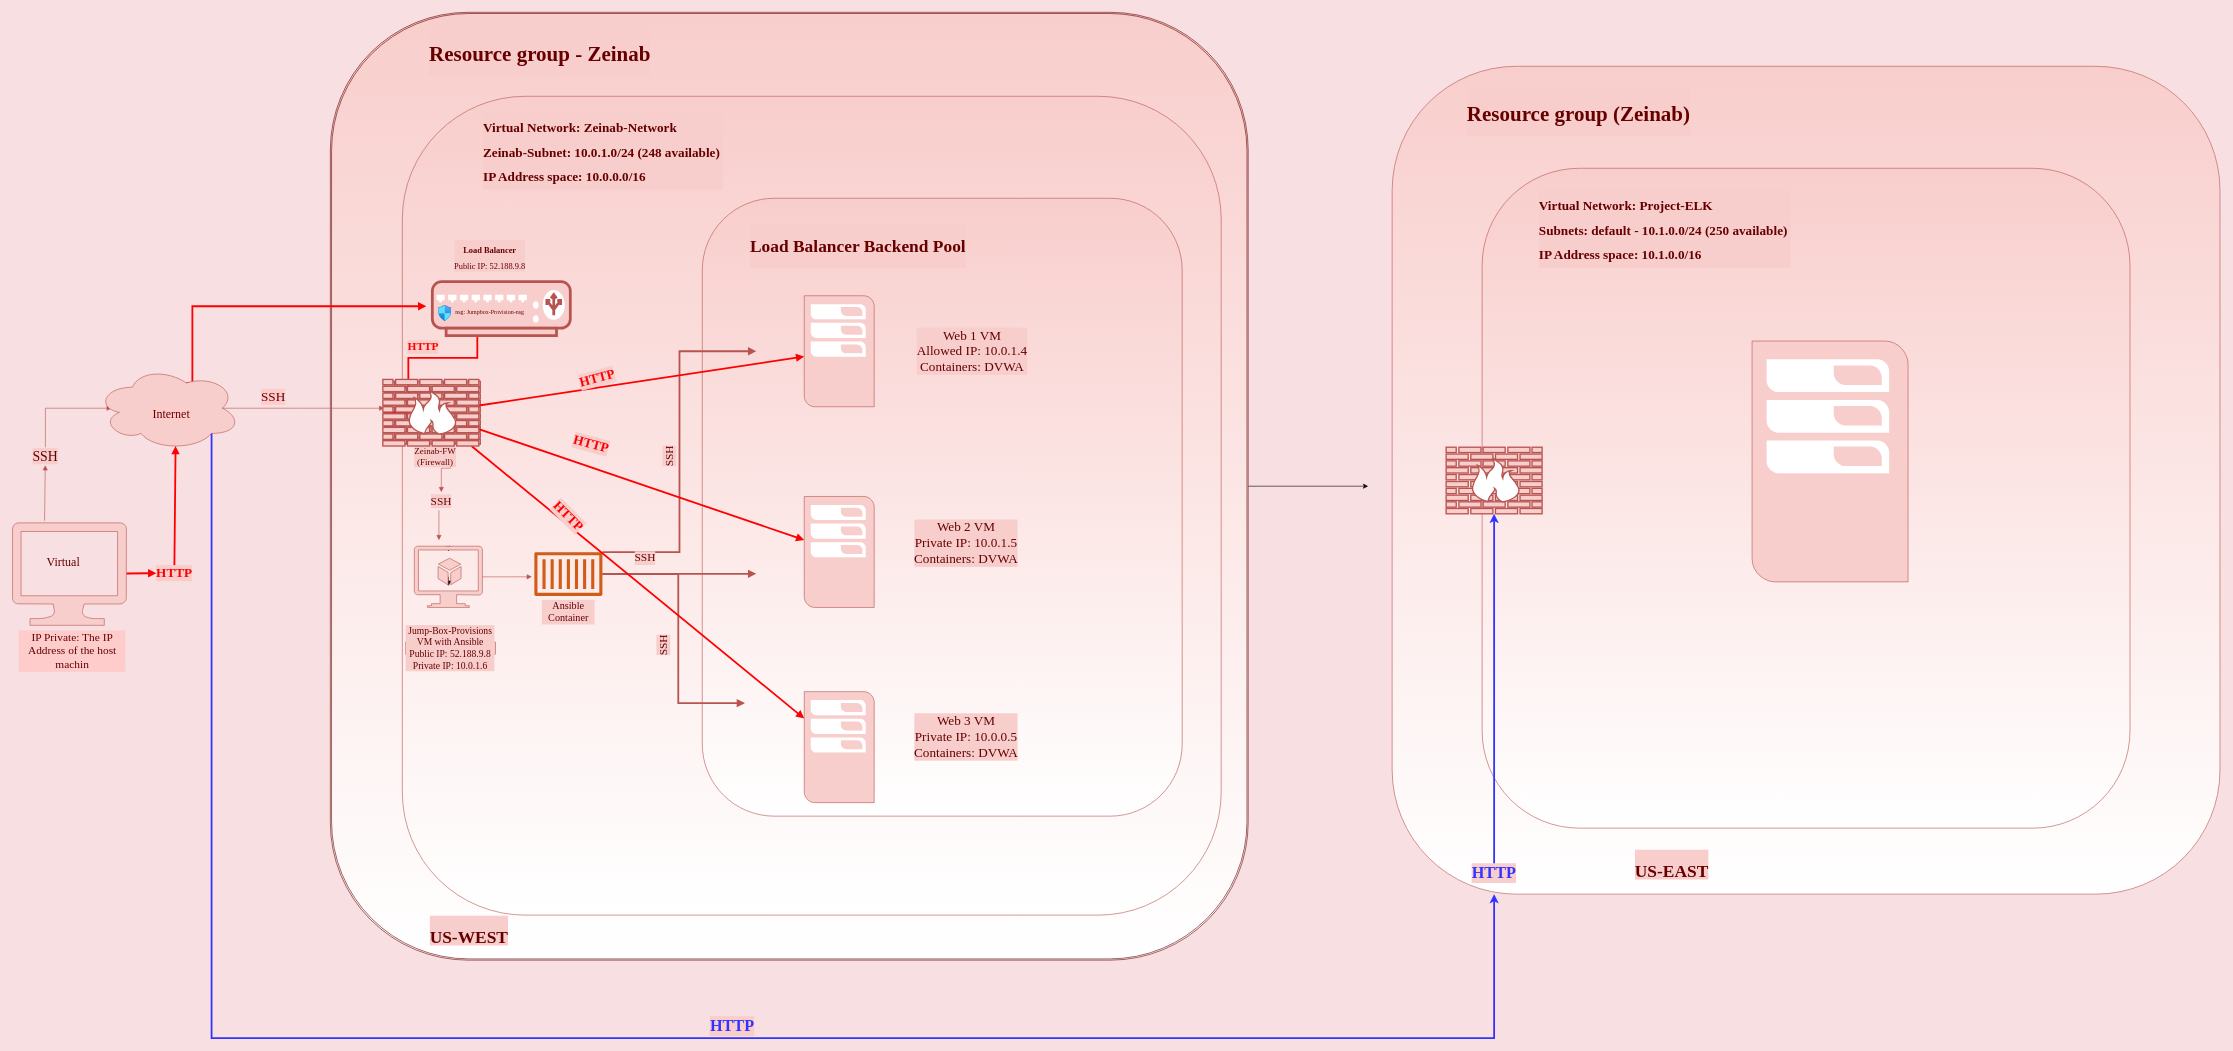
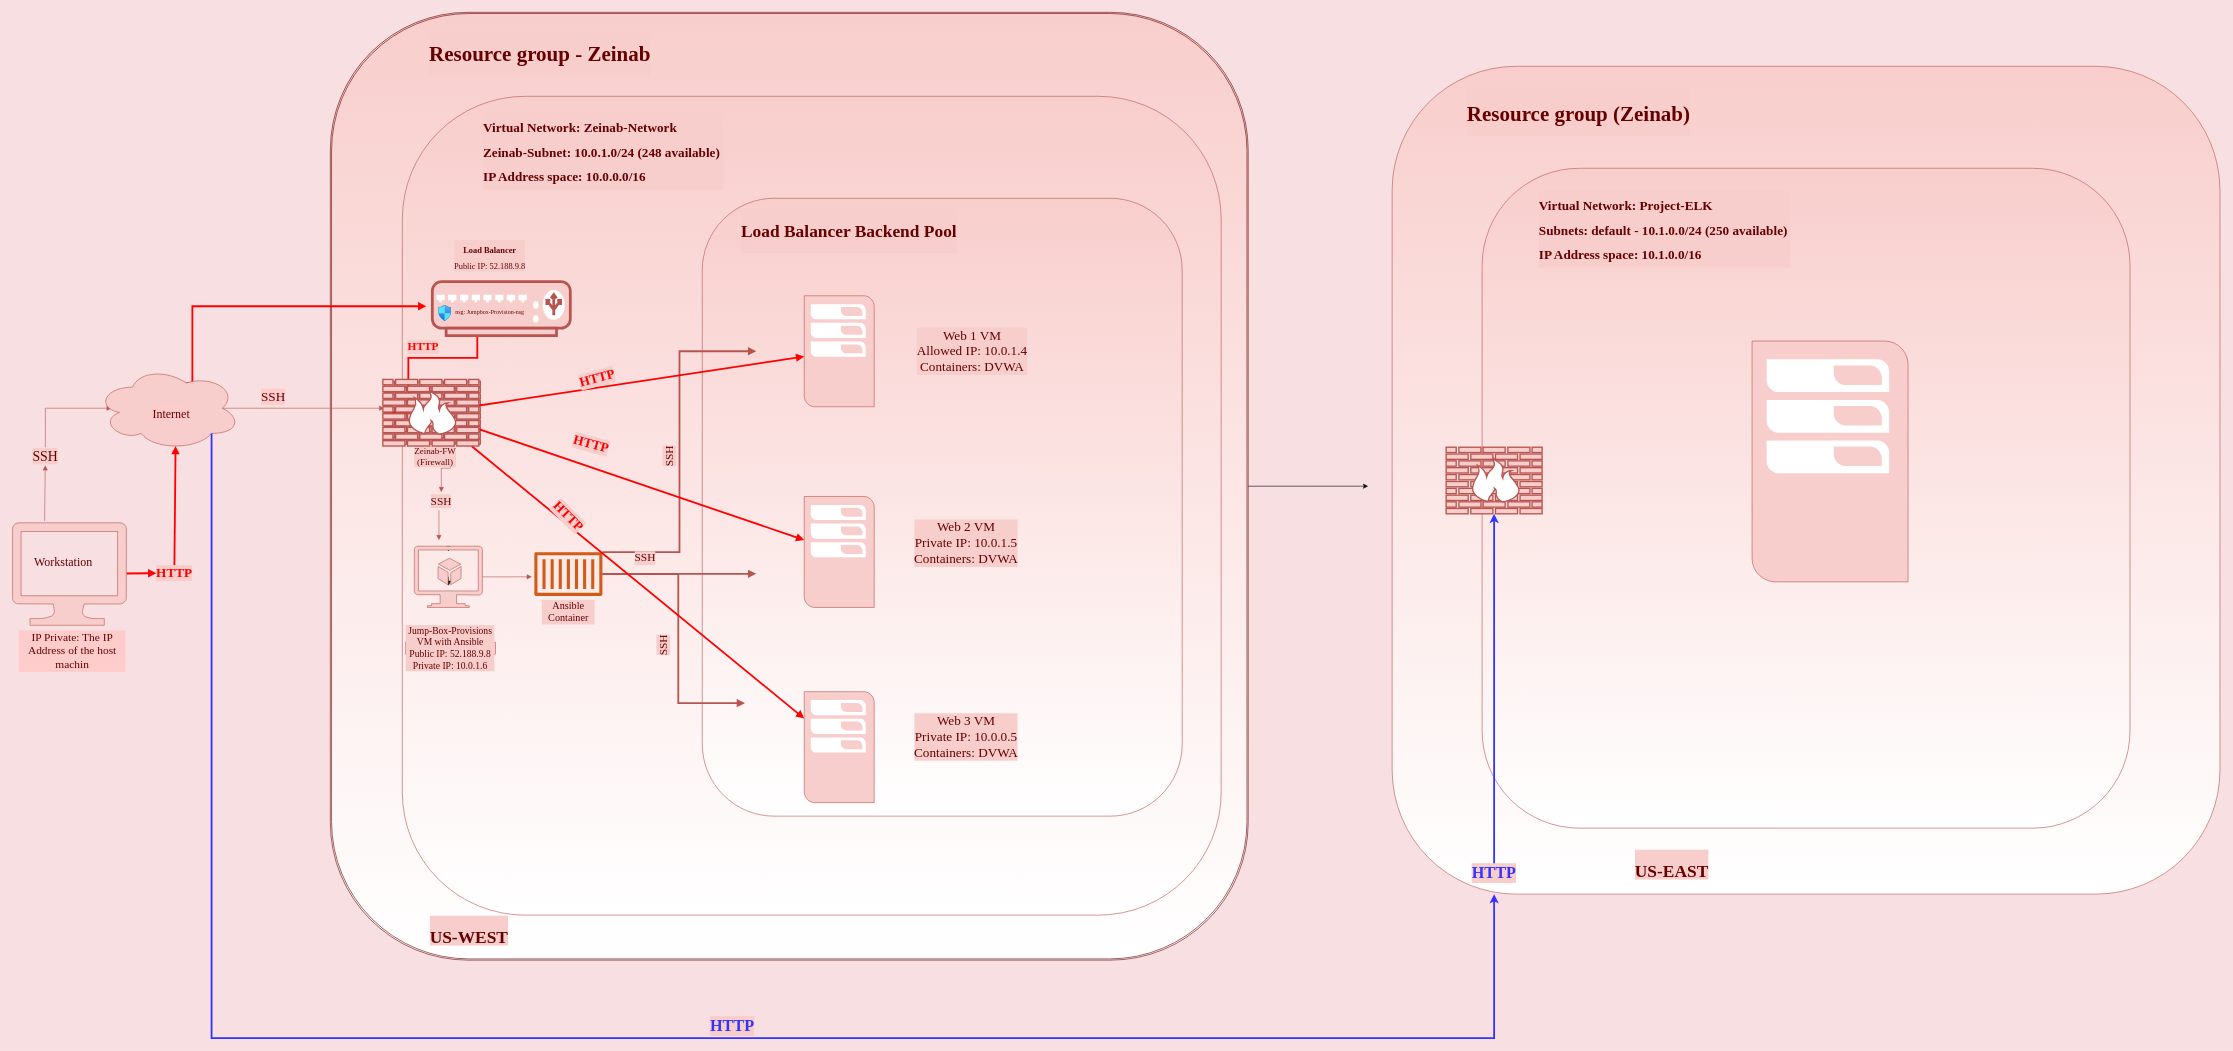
- <mxCell id="39" value="&lt;h1 style=&quot;font-size: 29px&quot;&gt;Load Balancer Backend Pool&lt;/h1&gt;" style="text;html=1;strokeColor=none;fillColor=none;spacing=5;spacingTop=-20;whiteSpace=wrap;overflow=hidden;rounded=0;shadow=0;glass=0;labelBackgroundColor=#F8CECC;fontFamily=Comic Sans MS;fontSize=31;fontColor=#660000;fontStyle=0;verticalAlign=middle;" parent="1" vertex="1"><mxGeometry x="1245" y="385" width="410" height="70" as="geometry" /></mxCell>
+ <mxCell id="39" value="&lt;h1 style=&quot;font-size: 29px&quot;&gt;Load Balancer Backend Pool&lt;/h1&gt;" style="text;html=1;strokeColor=none;fillColor=none;spacing=5;spacingTop=-20;whiteSpace=wrap;overflow=hidden;rounded=0;shadow=0;glass=0;labelBackgroundColor=#F8CECC;fontFamily=Comic Sans MS;fontSize=31;fontColor=#660000;fontStyle=0;verticalAlign=middle;" parent="1" vertex="1"><mxGeometry x="1230" y="360" width="410" height="70" as="geometry" /></mxCell>
- <mxCell id="8" value="&lt;font face=&quot;Comic Sans MS&quot; color=&quot;#660000&quot; style=&quot;font-size: 20px;&quot;&gt;Virtual&lt;/font&gt;" style="text;html=1;strokeColor=none;fillColor=none;align=center;verticalAlign=middle;whiteSpace=wrap;rounded=0;fontSize=20;" parent="1" vertex="1"><mxGeometry x="65" y="915" width="80" height="40" as="geometry" /></mxCell>
+ <mxCell id="8" value="&lt;font face=&quot;Comic Sans MS&quot; color=&quot;#660000&quot; style=&quot;font-size: 20px;&quot;&gt;Workstation&lt;/font&gt;" style="text;html=1;strokeColor=none;fillColor=none;align=center;verticalAlign=middle;whiteSpace=wrap;rounded=0;fontSize=20;" parent="1" vertex="1"><mxGeometry x="65" y="915" width="80" height="40" as="geometry" /></mxCell>
